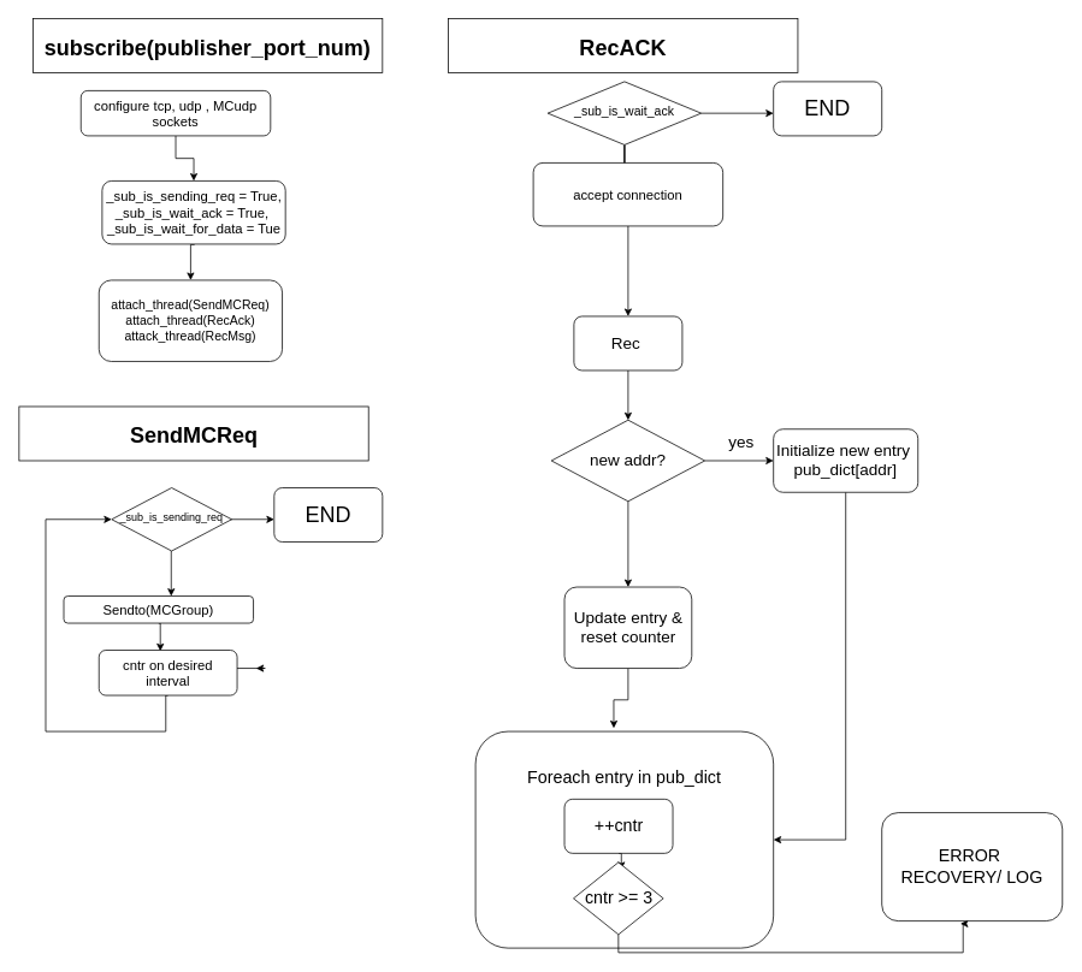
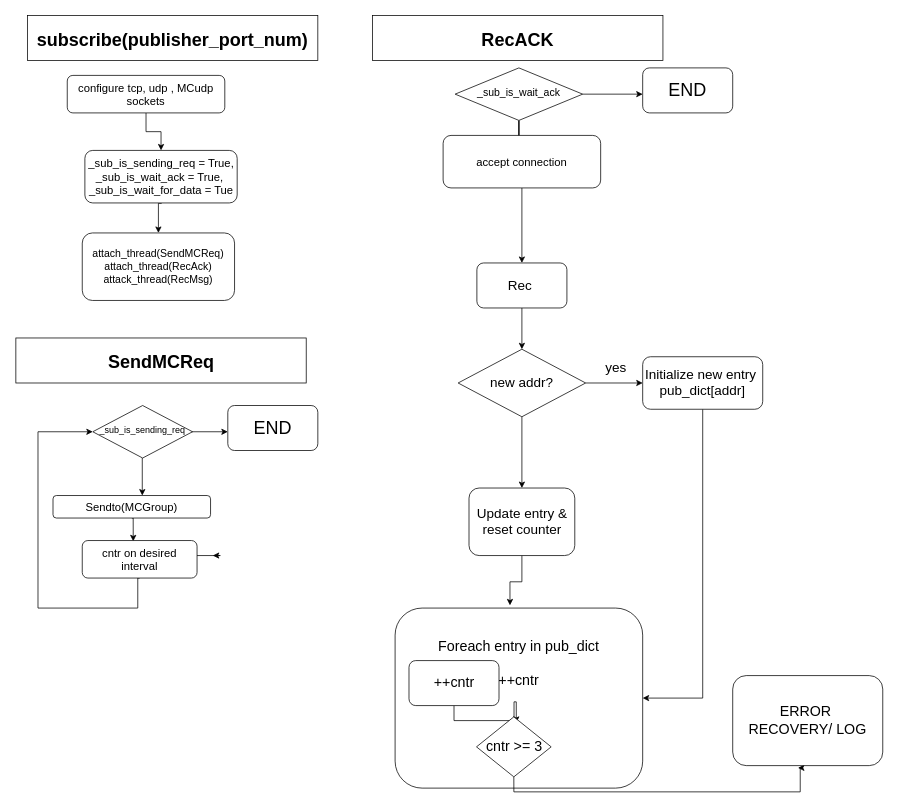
- <mxCell id="37" value="++cntr" style="rounded=1;whiteSpace=wrap;html=1;fontSize=19;" vertex="1" parent="1"><mxGeometry x="624.5" y="885" width="120" height="60" as="geometry" /></mxCell>
+ <mxCell id="37" value="++cntr" style="rounded=1;whiteSpace=wrap;html=1;fontSize=19;" vertex="1" parent="1"><mxGeometry x="544.5" y="880" width="120" height="60" as="geometry" /></mxCell>
